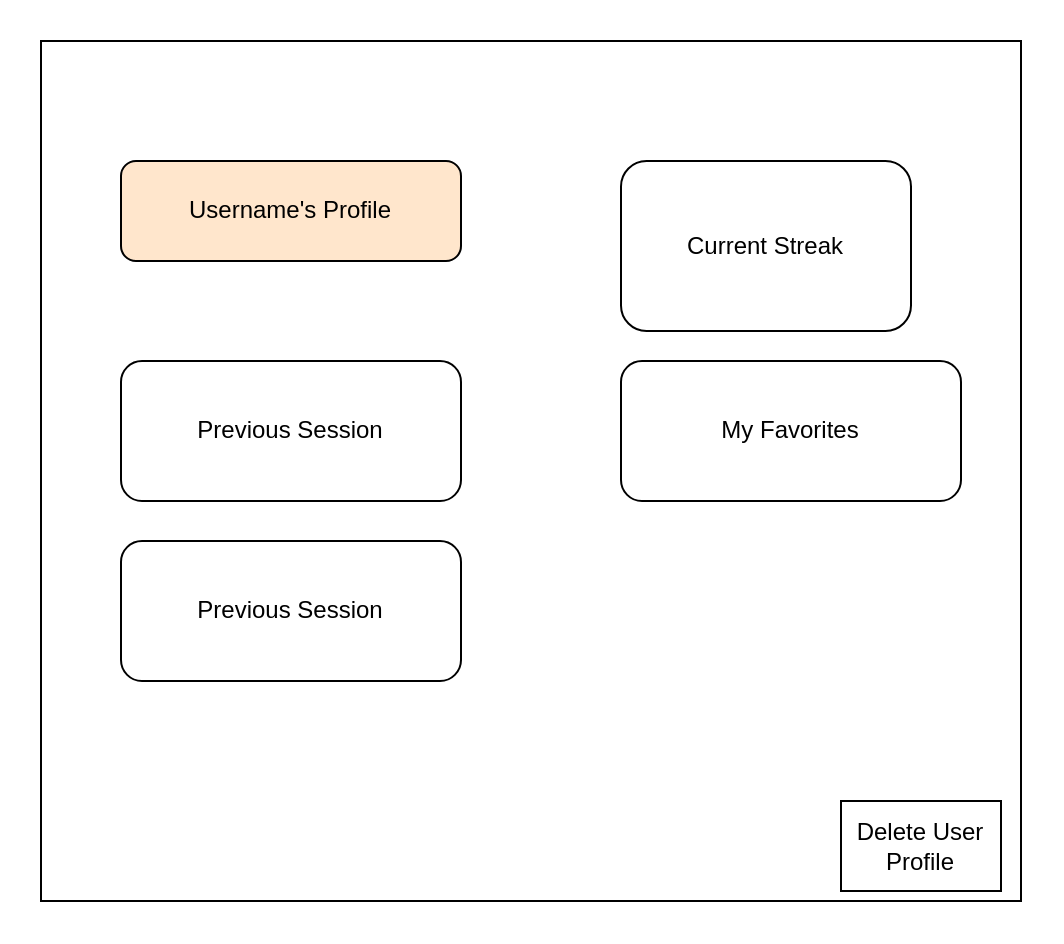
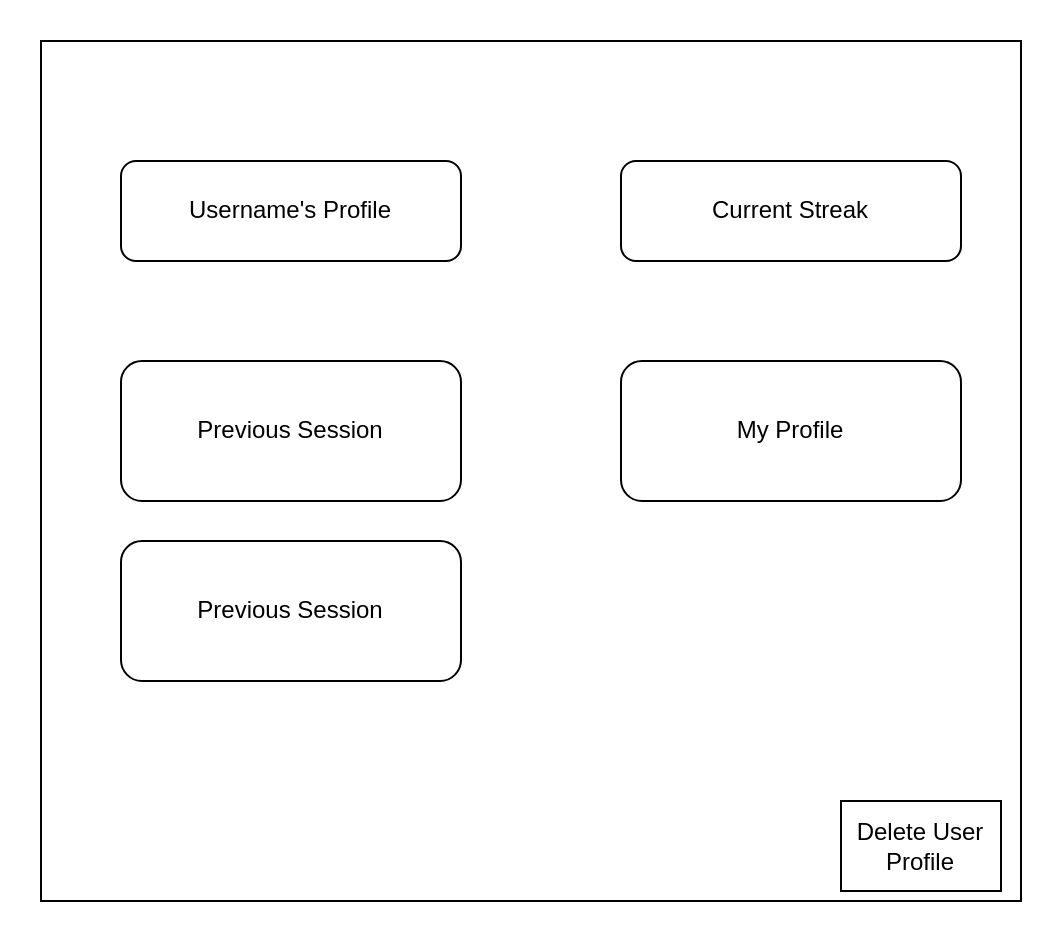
- <mxCell id="3" value="Username's Profile" style="rounded=1;whiteSpace=wrap;html=1;fillColor=#ffe6cc;" vertex="1" parent="1"><mxGeometry x="60" y="80" width="170" height="50" as="geometry" /></mxCell>
+ <mxCell id="3" value="Username's Profile" style="rounded=1;whiteSpace=wrap;html=1;" vertex="1" parent="1"><mxGeometry x="60" y="80" width="170" height="50" as="geometry" /></mxCell>
- <mxCell id="5" value="Current Streak" style="rounded=1;whiteSpace=wrap;html=1;" vertex="1" parent="1"><mxGeometry x="310" y="80" width="145" height="85" as="geometry" /></mxCell>
+ <mxCell id="5" value="Current Streak" style="rounded=1;whiteSpace=wrap;html=1;" vertex="1" parent="1"><mxGeometry x="310" y="80" width="170" height="50" as="geometry" /></mxCell>
- <mxCell id="6" value="My Favorites" style="rounded=1;whiteSpace=wrap;html=1;" vertex="1" parent="1"><mxGeometry x="310" y="180" width="170" height="70" as="geometry" /></mxCell>
+ <mxCell id="6" value="My Profile" style="rounded=1;whiteSpace=wrap;html=1;" vertex="1" parent="1"><mxGeometry x="310" y="180" width="170" height="70" as="geometry" /></mxCell>
